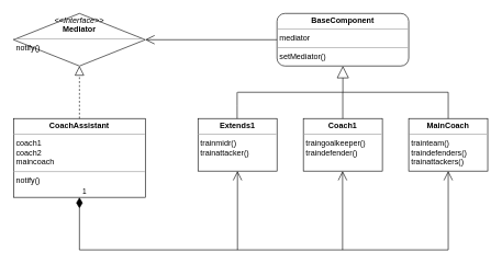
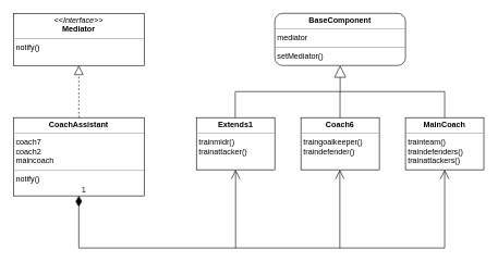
- <mxCell id="3" value="&lt;p style=&quot;margin:0px;margin-top:4px;text-align:center;&quot;&gt;&lt;i&gt;&amp;lt;&amp;lt;Interface&amp;gt;&amp;gt;&lt;/i&gt;&lt;br&gt;&lt;b&gt;Mediator&lt;/b&gt;&lt;/p&gt;&lt;hr size=&quot;1&quot;&gt;&lt;p style=&quot;margin:0px;margin-left:4px;&quot;&gt;notify()&lt;/p&gt;&lt;p style=&quot;margin:0px;margin-left:4px;&quot;&gt;&lt;br&gt;&lt;/p&gt;" style="rhombus;verticalAlign=top;align=left;overflow=fill;fontSize=12;fontFamily=Helvetica;html=1;" parent="1" vertex="1"><mxGeometry x="20" y="20" width="200" height="80" as="geometry" /></mxCell>
+ <mxCell id="3" value="&lt;p style=&quot;margin:0px;margin-top:4px;text-align:center;&quot;&gt;&lt;i&gt;&amp;lt;&amp;lt;Interface&amp;gt;&amp;gt;&lt;/i&gt;&lt;br&gt;&lt;b&gt;Mediator&lt;/b&gt;&lt;/p&gt;&lt;hr size=&quot;1&quot;&gt;&lt;p style=&quot;margin:0px;margin-left:4px;&quot;&gt;notify()&lt;/p&gt;&lt;p style=&quot;margin:0px;margin-left:4px;&quot;&gt;&lt;br&gt;&lt;/p&gt;" style="verticalAlign=top;align=left;overflow=fill;fontSize=12;fontFamily=Helvetica;html=1;" parent="1" vertex="1"><mxGeometry x="20" y="20" width="200" height="80" as="geometry" /></mxCell>
- <mxCell id="17" value="" style="endArrow=open;endFill=1;endSize=12;html=1;rounded=0;entryX=1;entryY=0.5;entryDx=0;entryDy=0;exitX=0;exitY=0.5;exitDx=0;exitDy=0;" edge="1" parent="1" source="5" target="3"><mxGeometry width="160" relative="1" as="geometry"><mxPoint x="280" y="190" as="sourcePoint" /><mxPoint x="280" y="70" as="targetPoint" /></mxGeometry></mxCell>
- <mxCell id="6" value="&lt;p style=&quot;margin:0px;margin-top:4px;text-align:center;&quot;&gt;&lt;b&gt;Coach1&lt;/b&gt;&lt;/p&gt;&lt;hr size=&quot;1&quot;&gt;&lt;p style=&quot;margin: 0px 0px 0px 4px;&quot;&gt;traingoalkeeper()&lt;/p&gt;&lt;p style=&quot;margin: 0px 0px 0px 4px;&quot;&gt;traindefender()&lt;br&gt;&lt;/p&gt;&lt;p style=&quot;margin: 0px 0px 0px 4px;&quot;&gt;&lt;br&gt;&lt;/p&gt;" style="verticalAlign=top;align=left;overflow=fill;fontSize=12;fontFamily=Helvetica;html=1;" vertex="1" parent="1"><mxGeometry x="460" y="180" width="120" height="80" as="geometry" /></mxCell>
+ <mxCell id="6" value="&lt;p style=&quot;margin:0px;margin-top:4px;text-align:center;&quot;&gt;&lt;b&gt;Coach6&lt;/b&gt;&lt;/p&gt;&lt;hr size=&quot;1&quot;&gt;&lt;p style=&quot;margin: 0px 0px 0px 4px;&quot;&gt;traingoalkeeper()&lt;/p&gt;&lt;p style=&quot;margin: 0px 0px 0px 4px;&quot;&gt;traindefender()&lt;br&gt;&lt;/p&gt;&lt;p style=&quot;margin: 0px 0px 0px 4px;&quot;&gt;&lt;br&gt;&lt;/p&gt;" style="verticalAlign=top;align=left;overflow=fill;fontSize=12;fontFamily=Helvetica;html=1;" vertex="1" parent="1"><mxGeometry x="460" y="180" width="120" height="80" as="geometry" /></mxCell>
- <mxCell id="4" value="&lt;p style=&quot;margin:0px;margin-top:4px;text-align:center;&quot;&gt;&lt;b&gt;CoachAssistant&lt;/b&gt;&lt;/p&gt;&lt;hr size=&quot;1&quot;&gt;&lt;p style=&quot;margin:0px;margin-left:4px;&quot;&gt;&lt;span style=&quot;background-color: initial;&quot;&gt;coach1&lt;/span&gt;&lt;br&gt;&lt;/p&gt;&lt;p style=&quot;margin:0px;margin-left:4px;&quot;&gt;coach2&lt;br&gt;&lt;/p&gt;&lt;p style=&quot;margin:0px;margin-left:4px;&quot;&gt;maincoach&lt;br&gt;&lt;/p&gt;&lt;hr size=&quot;1&quot;&gt;&lt;p style=&quot;margin: 0px 0px 0px 4px;&quot;&gt;&lt;span style=&quot;background-color: initial;&quot;&gt;notify()&lt;/span&gt;&lt;br&gt;&lt;/p&gt;&lt;p style=&quot;margin: 0px 0px 0px 4px;&quot;&gt;&lt;br&gt;&lt;/p&gt;" style="verticalAlign=top;align=left;overflow=fill;fontSize=12;fontFamily=Helvetica;html=1;" vertex="1" parent="1"><mxGeometry x="20" y="180" width="200" height="120" as="geometry" /></mxCell>
+ <mxCell id="4" value="&lt;p style=&quot;margin:0px;margin-top:4px;text-align:center;&quot;&gt;&lt;b&gt;CoachAssistant&lt;/b&gt;&lt;/p&gt;&lt;hr size=&quot;1&quot;&gt;&lt;p style=&quot;margin:0px;margin-left:4px;&quot;&gt;&lt;span style=&quot;background-color: initial;&quot;&gt;coach7&lt;/span&gt;&lt;br&gt;&lt;/p&gt;&lt;p style=&quot;margin:0px;margin-left:4px;&quot;&gt;coach2&lt;br&gt;&lt;/p&gt;&lt;p style=&quot;margin:0px;margin-left:4px;&quot;&gt;maincoach&lt;br&gt;&lt;/p&gt;&lt;hr size=&quot;1&quot;&gt;&lt;p style=&quot;margin: 0px 0px 0px 4px;&quot;&gt;&lt;span style=&quot;background-color: initial;&quot;&gt;notify()&lt;/span&gt;&lt;br&gt;&lt;/p&gt;&lt;p style=&quot;margin: 0px 0px 0px 4px;&quot;&gt;&lt;br&gt;&lt;/p&gt;" style="verticalAlign=top;align=left;overflow=fill;fontSize=12;fontFamily=Helvetica;html=1;" vertex="1" parent="1"><mxGeometry x="20" y="180" width="200" height="120" as="geometry" /></mxCell>
